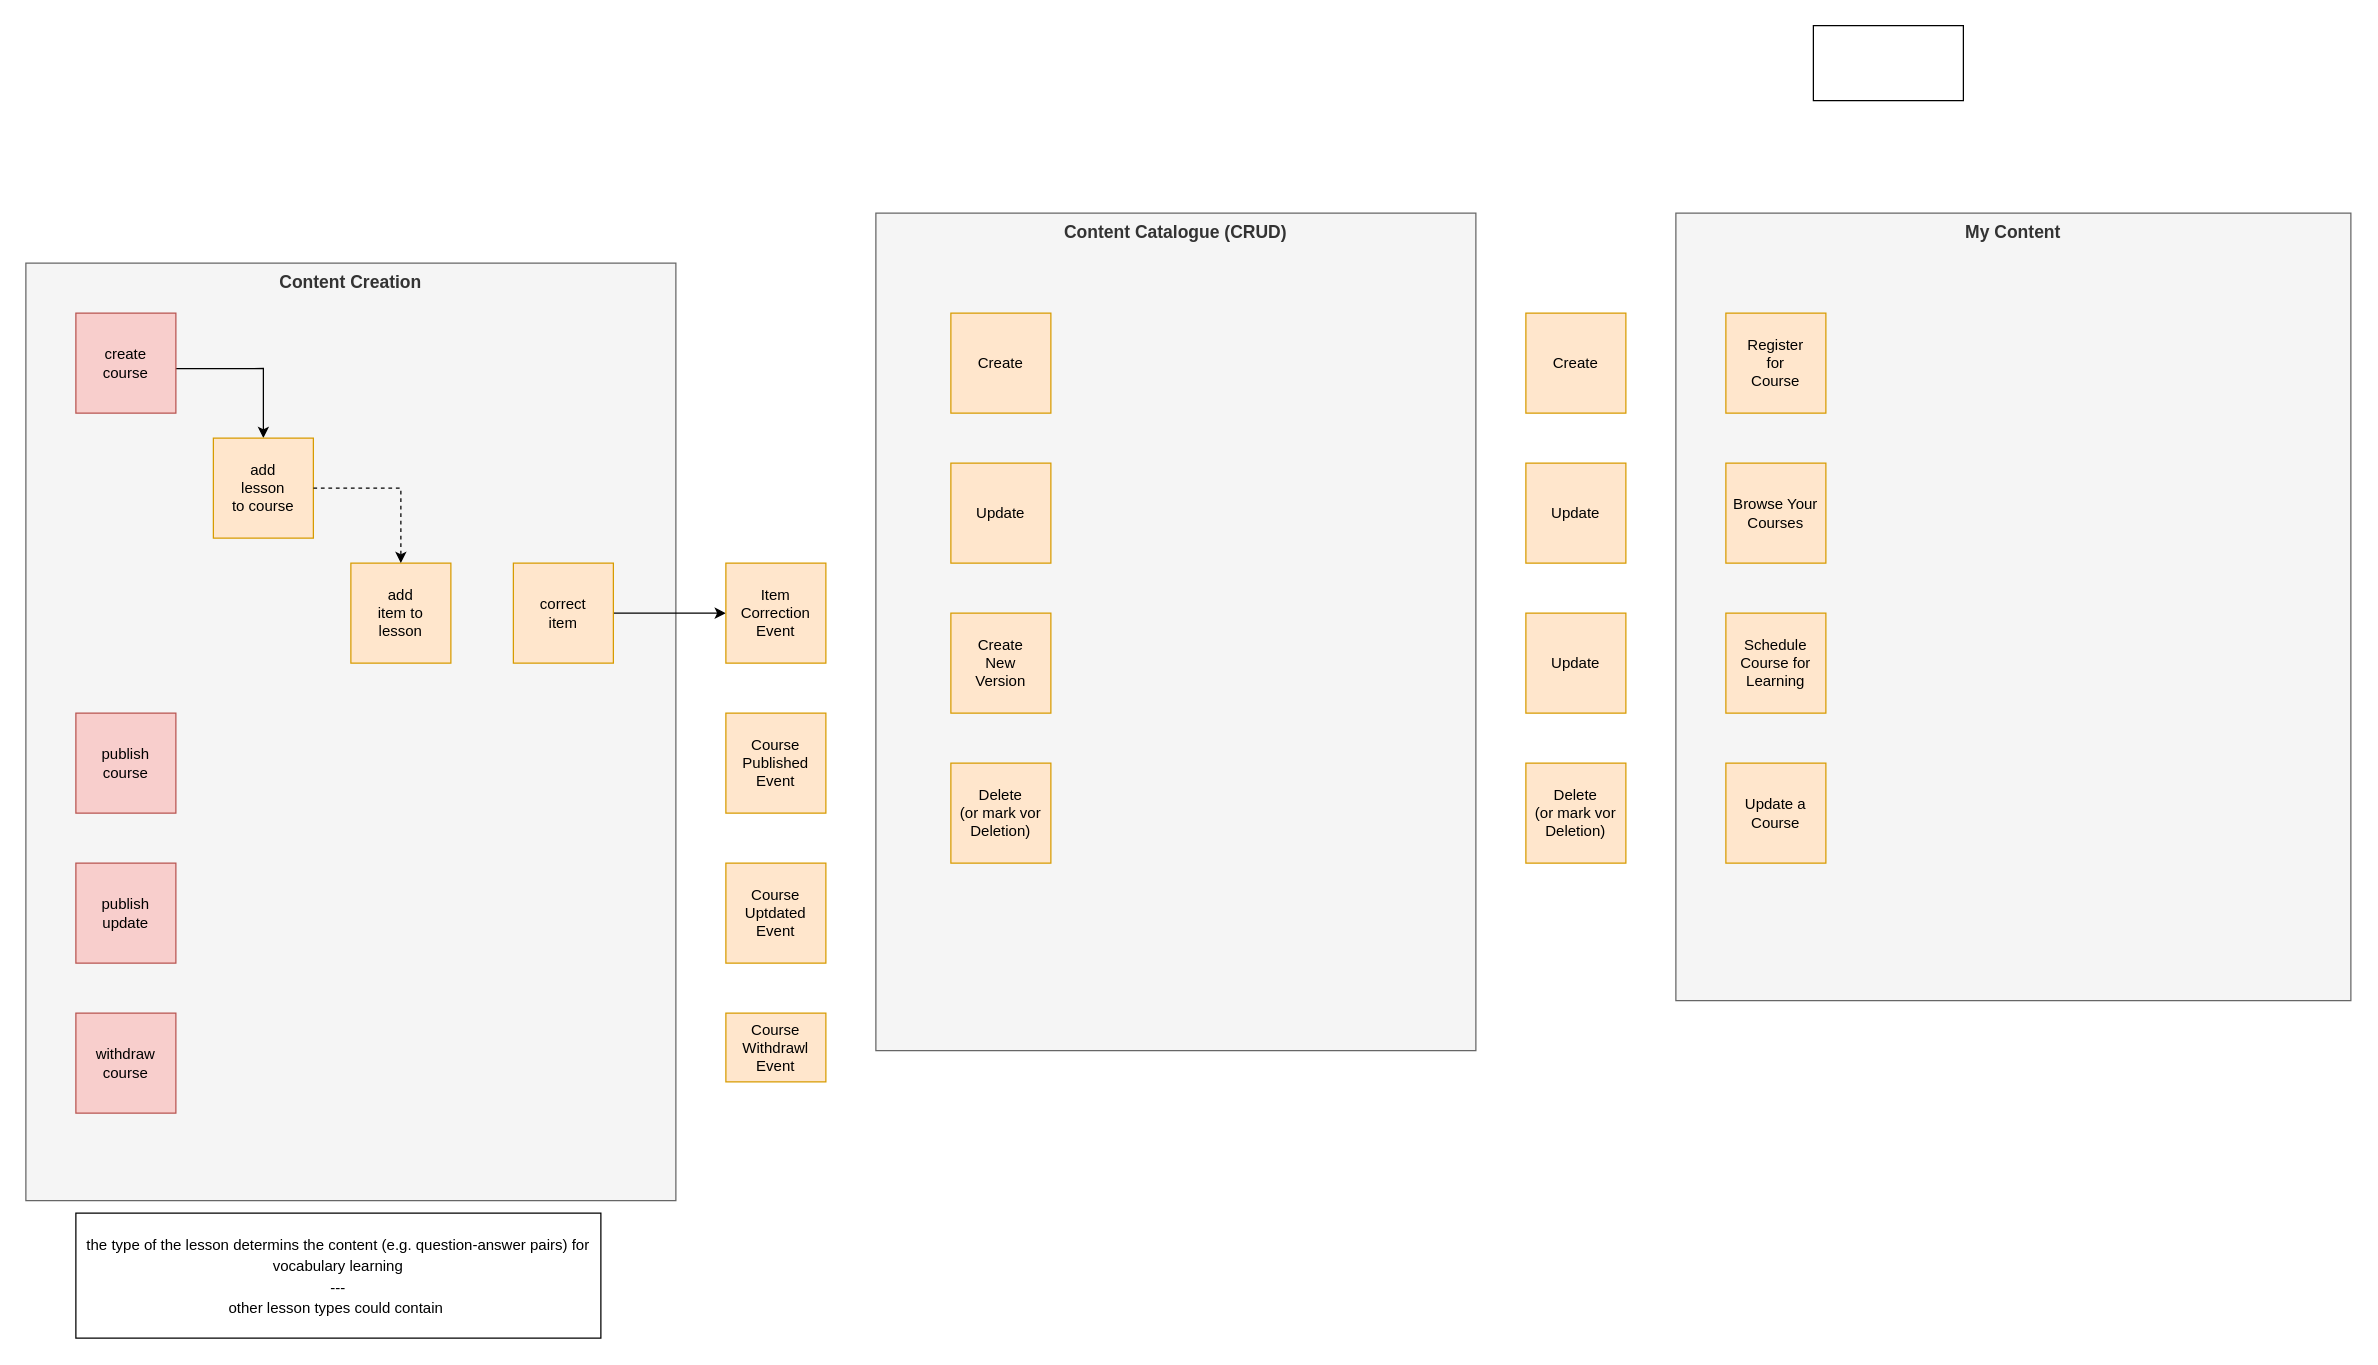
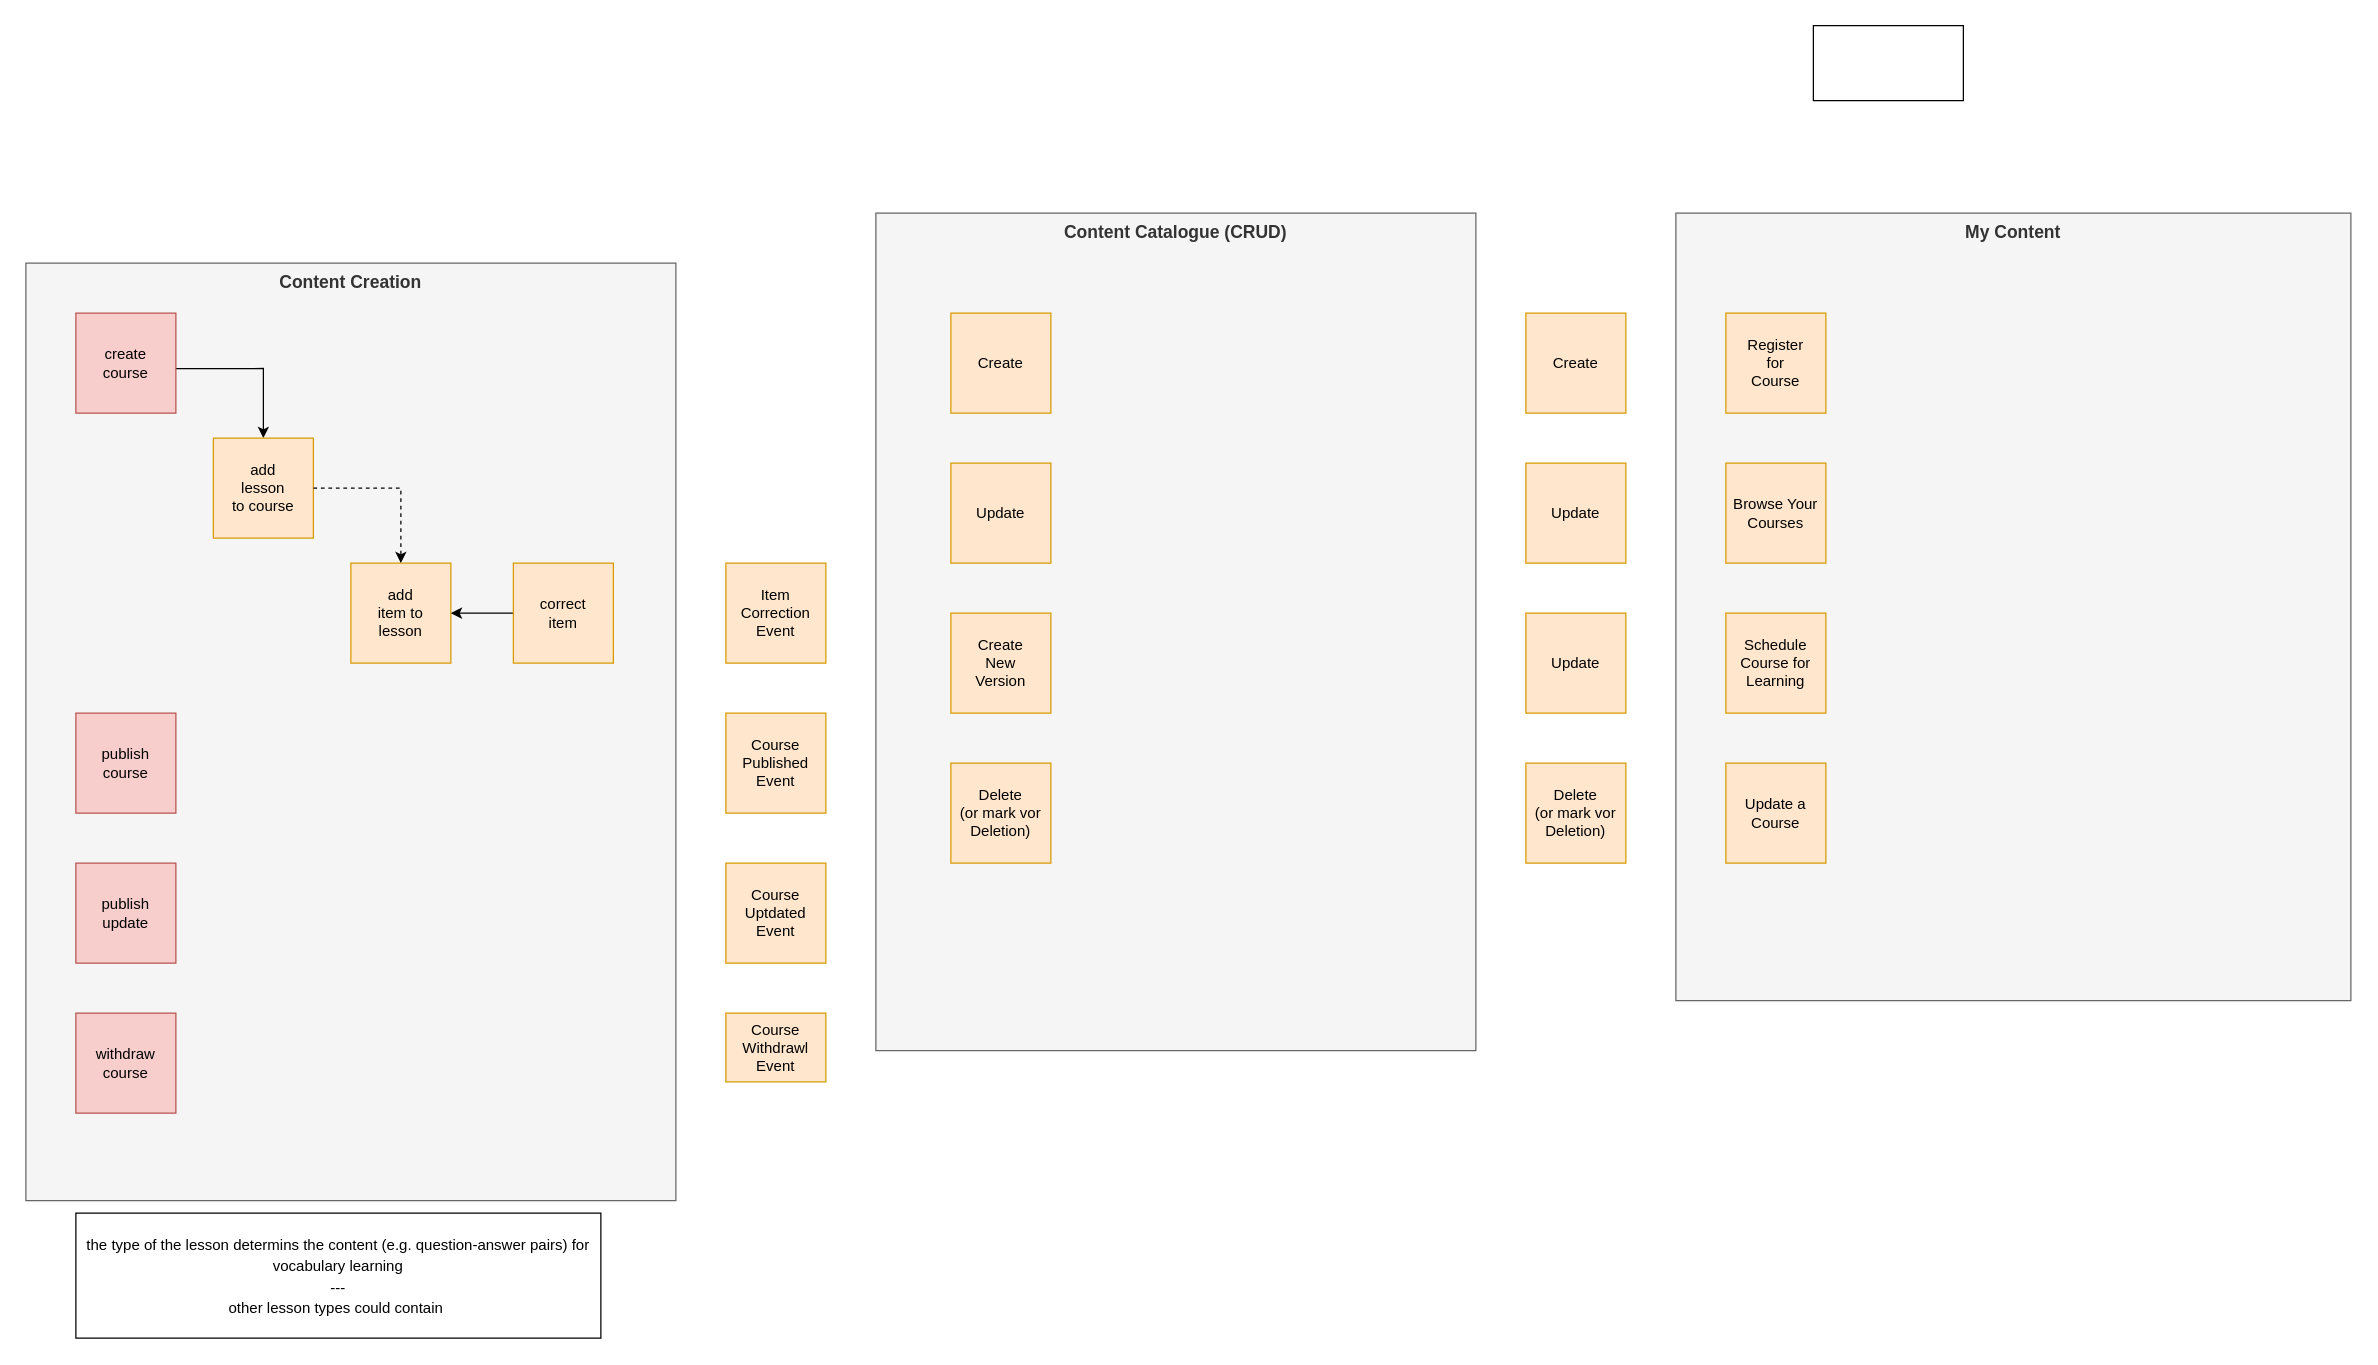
- <mxCell id="15" style="edgeStyle=orthogonalEdgeStyle;rounded=0;orthogonalLoop=1;jettySize=auto;html=1;entryX=0;entryY=0.5;entryDx=0;entryDy=0;fontSize=14;" parent="1" source="16" target="17" edge="1"><mxGeometry relative="1" as="geometry" /></mxCell>
+ <mxCell id="15" style="edgeStyle=orthogonalEdgeStyle;rounded=0;orthogonalLoop=1;jettySize=auto;html=1;fontSize=14;" parent="1" source="16" target="3" edge="1"><mxGeometry relative="1" as="geometry" /></mxCell>
